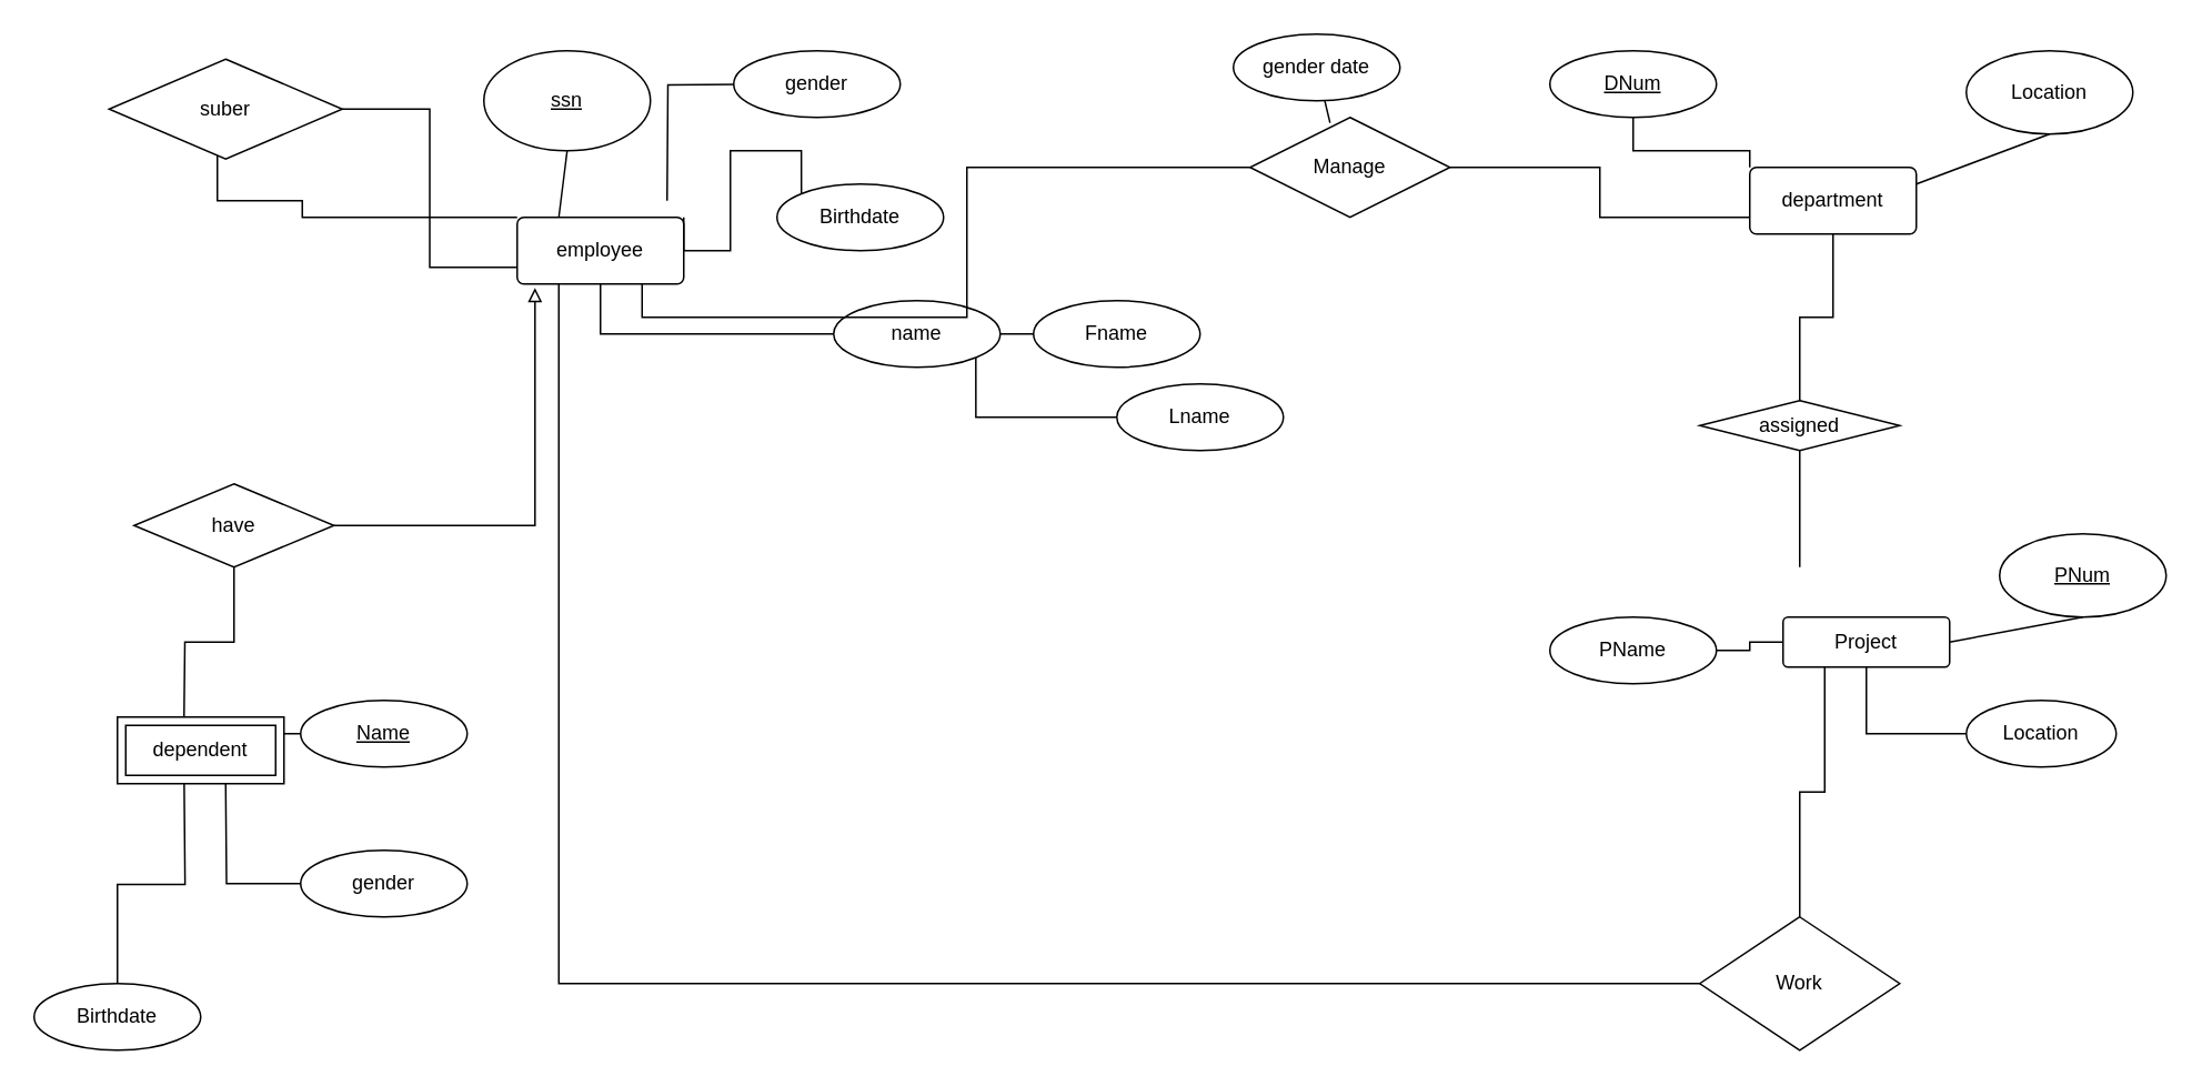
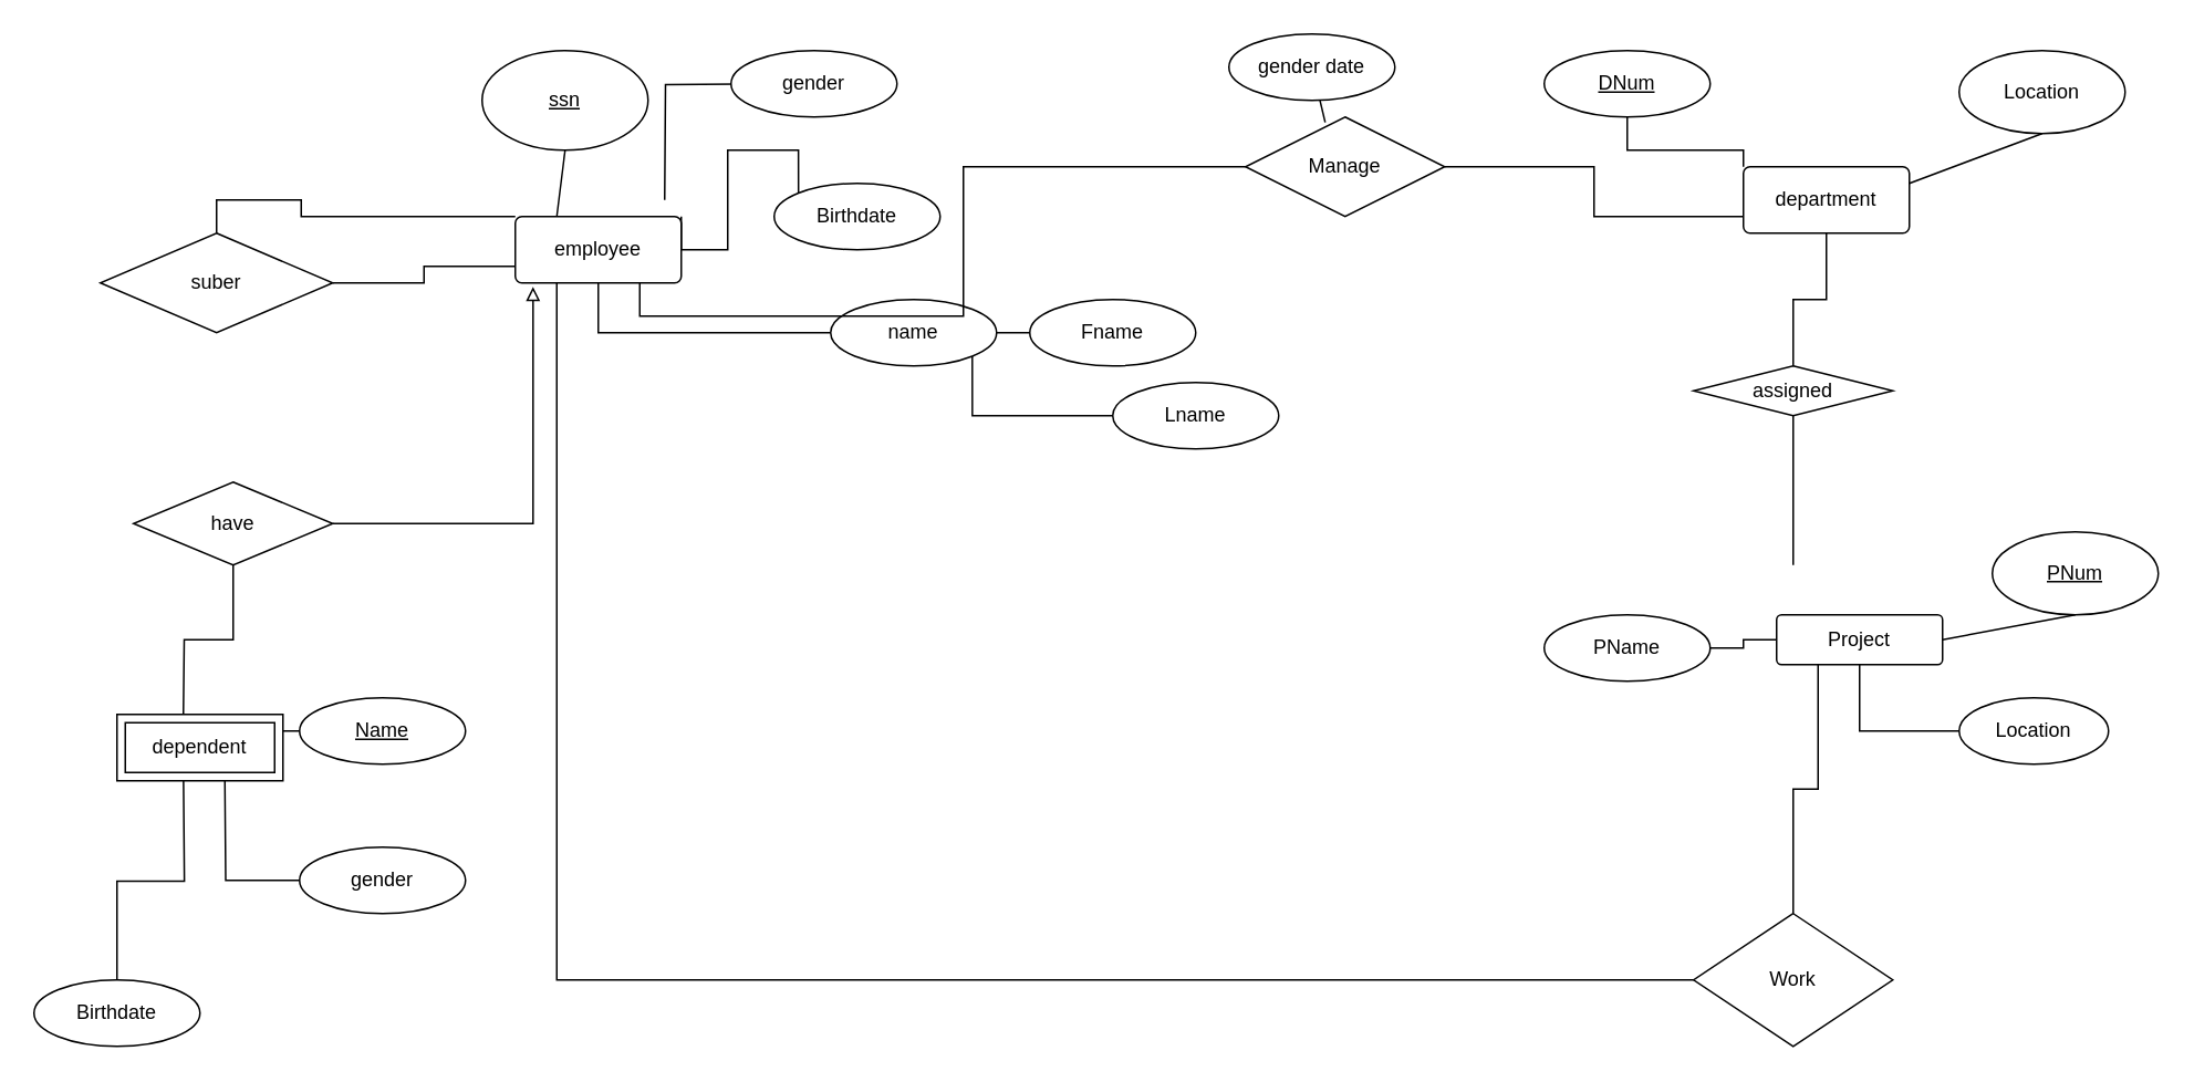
- <mxCell id="44" value="suber" style="shape=rhombus;perimeter=rhombusPerimeter;whiteSpace=wrap;html=1;align=center;" vertex="1" parent="1"><mxGeometry x="65" y="35" width="140" height="60" as="geometry" /></mxCell>
+ <mxCell id="44" value="suber" style="shape=rhombus;perimeter=rhombusPerimeter;whiteSpace=wrap;html=1;align=center;" vertex="1" parent="1"><mxGeometry x="60" y="140" width="140" height="60" as="geometry" /></mxCell>
- <mxCell id="50" value="assigned" style="shape=rhombus;perimeter=rhombusPerimeter;whiteSpace=wrap;html=1;align=center;" vertex="1" parent="1"><mxGeometry x="1020" y="240" width="120" height="30" as="geometry" /></mxCell>
+ <mxCell id="50" value="assigned" style="shape=rhombus;perimeter=rhombusPerimeter;whiteSpace=wrap;html=1;align=center;" vertex="1" parent="1"><mxGeometry x="1020" y="220" width="120" height="30" as="geometry" /></mxCell>
